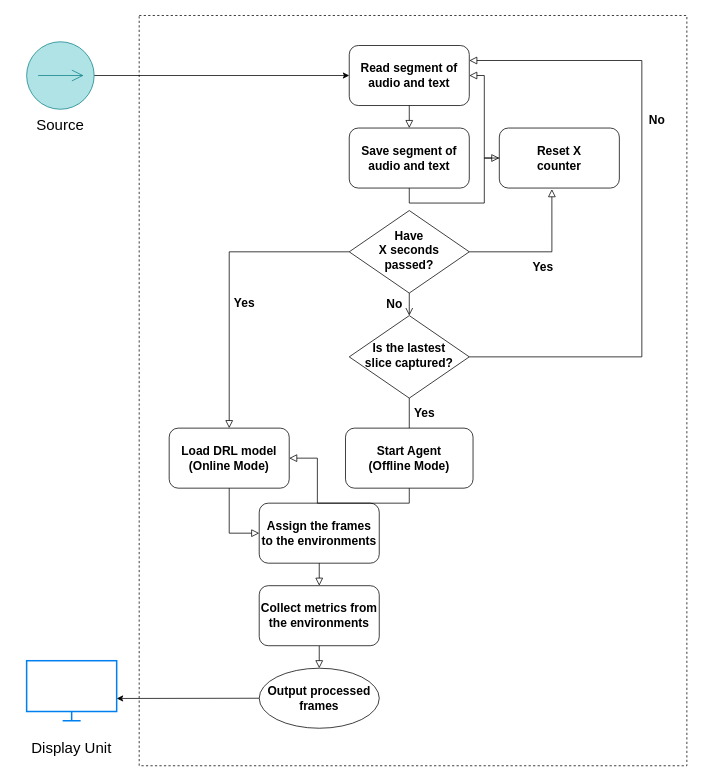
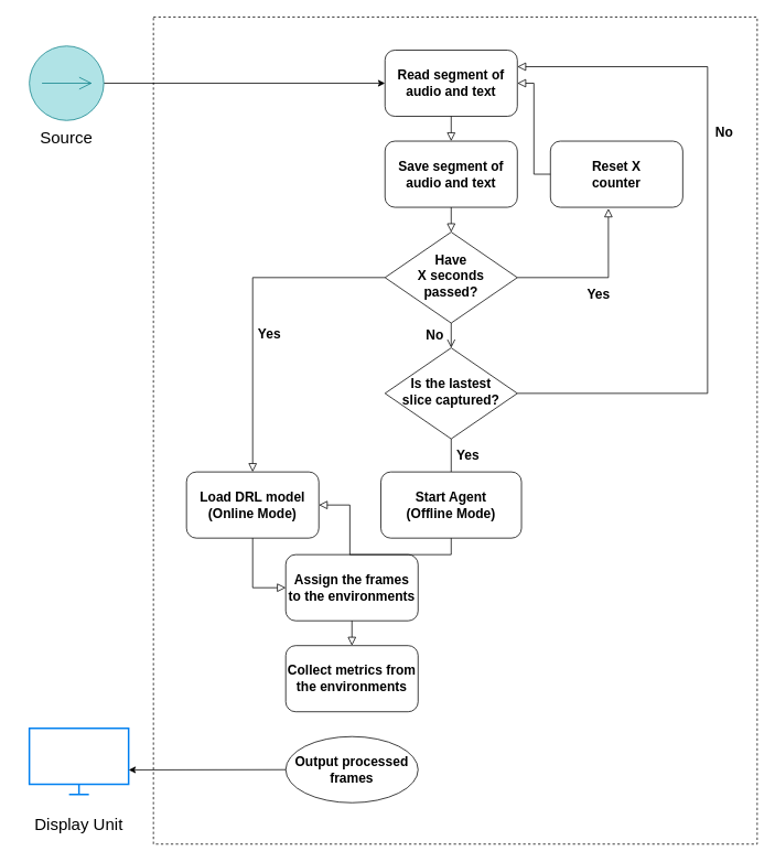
- <mxCell id="7" value="" style="rounded=0;html=1;jettySize=auto;orthogonalLoop=1;fontSize=11;endArrow=block;endFill=0;endSize=8;strokeWidth=1;shadow=0;labelBackgroundColor=none;edgeStyle=orthogonalEdgeStyle;exitX=0.5;exitY=1;exitDx=0;exitDy=0;" edge="1" parent="1" source="6" target="26"><mxGeometry relative="1" as="geometry"><mxPoint x="555" y="150" as="sourcePoint" /><mxPoint x="545" y="310" as="targetPoint" /></mxGeometry></mxCell>
+ <mxCell id="7" value="" style="rounded=0;html=1;jettySize=auto;orthogonalLoop=1;fontSize=11;endArrow=block;endFill=0;endSize=8;strokeWidth=1;shadow=0;labelBackgroundColor=none;edgeStyle=orthogonalEdgeStyle;exitX=0.5;exitY=1;exitDx=0;exitDy=0;entryX=0.5;entryY=0;entryDx=0;entryDy=0;" edge="1" parent="1" source="6" target="8"><mxGeometry relative="1" as="geometry"><mxPoint x="555" y="150" as="sourcePoint" /><mxPoint x="545" y="310" as="targetPoint" /></mxGeometry></mxCell>
- <mxCell id="22" value="" style="rounded=0;html=1;jettySize=auto;orthogonalLoop=1;fontSize=11;endArrow=block;endFill=0;endSize=8;strokeWidth=1;shadow=0;labelBackgroundColor=none;edgeStyle=orthogonalEdgeStyle;exitX=0.5;exitY=1;exitDx=0;exitDy=0;entryX=0.5;entryY=0;entryDx=0;entryDy=0;" edge="1" parent="1" source="25" target="21"><mxGeometry relative="1" as="geometry"><mxPoint x="695" y="980" as="sourcePoint" /><mxPoint x="695" y="1060" as="targetPoint" /></mxGeometry></mxCell>
